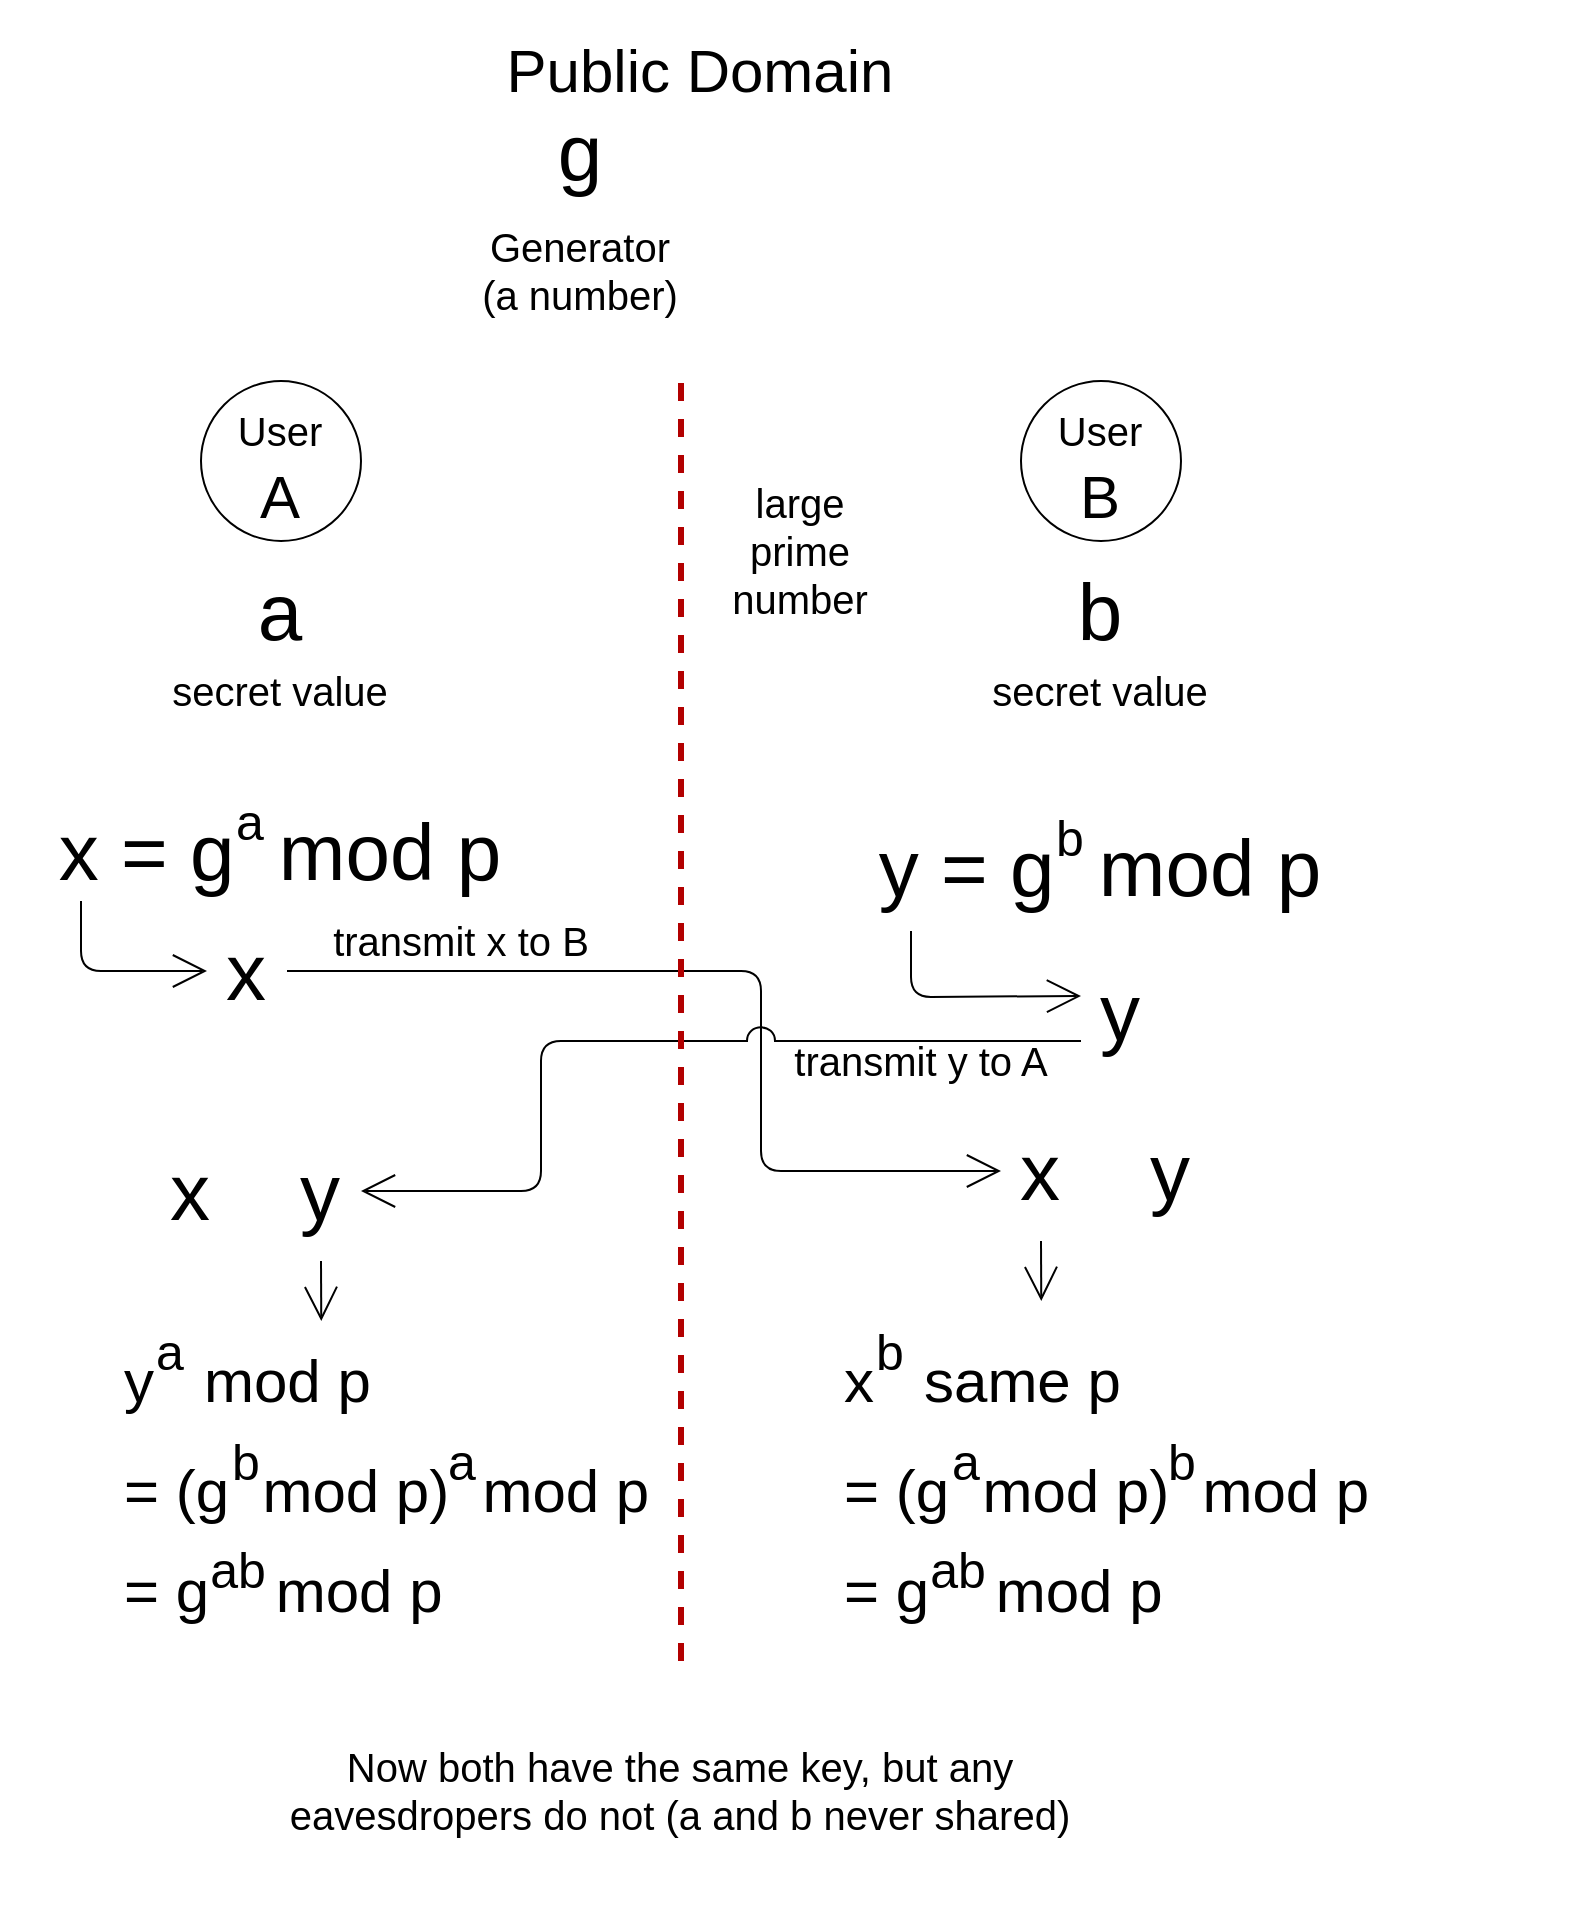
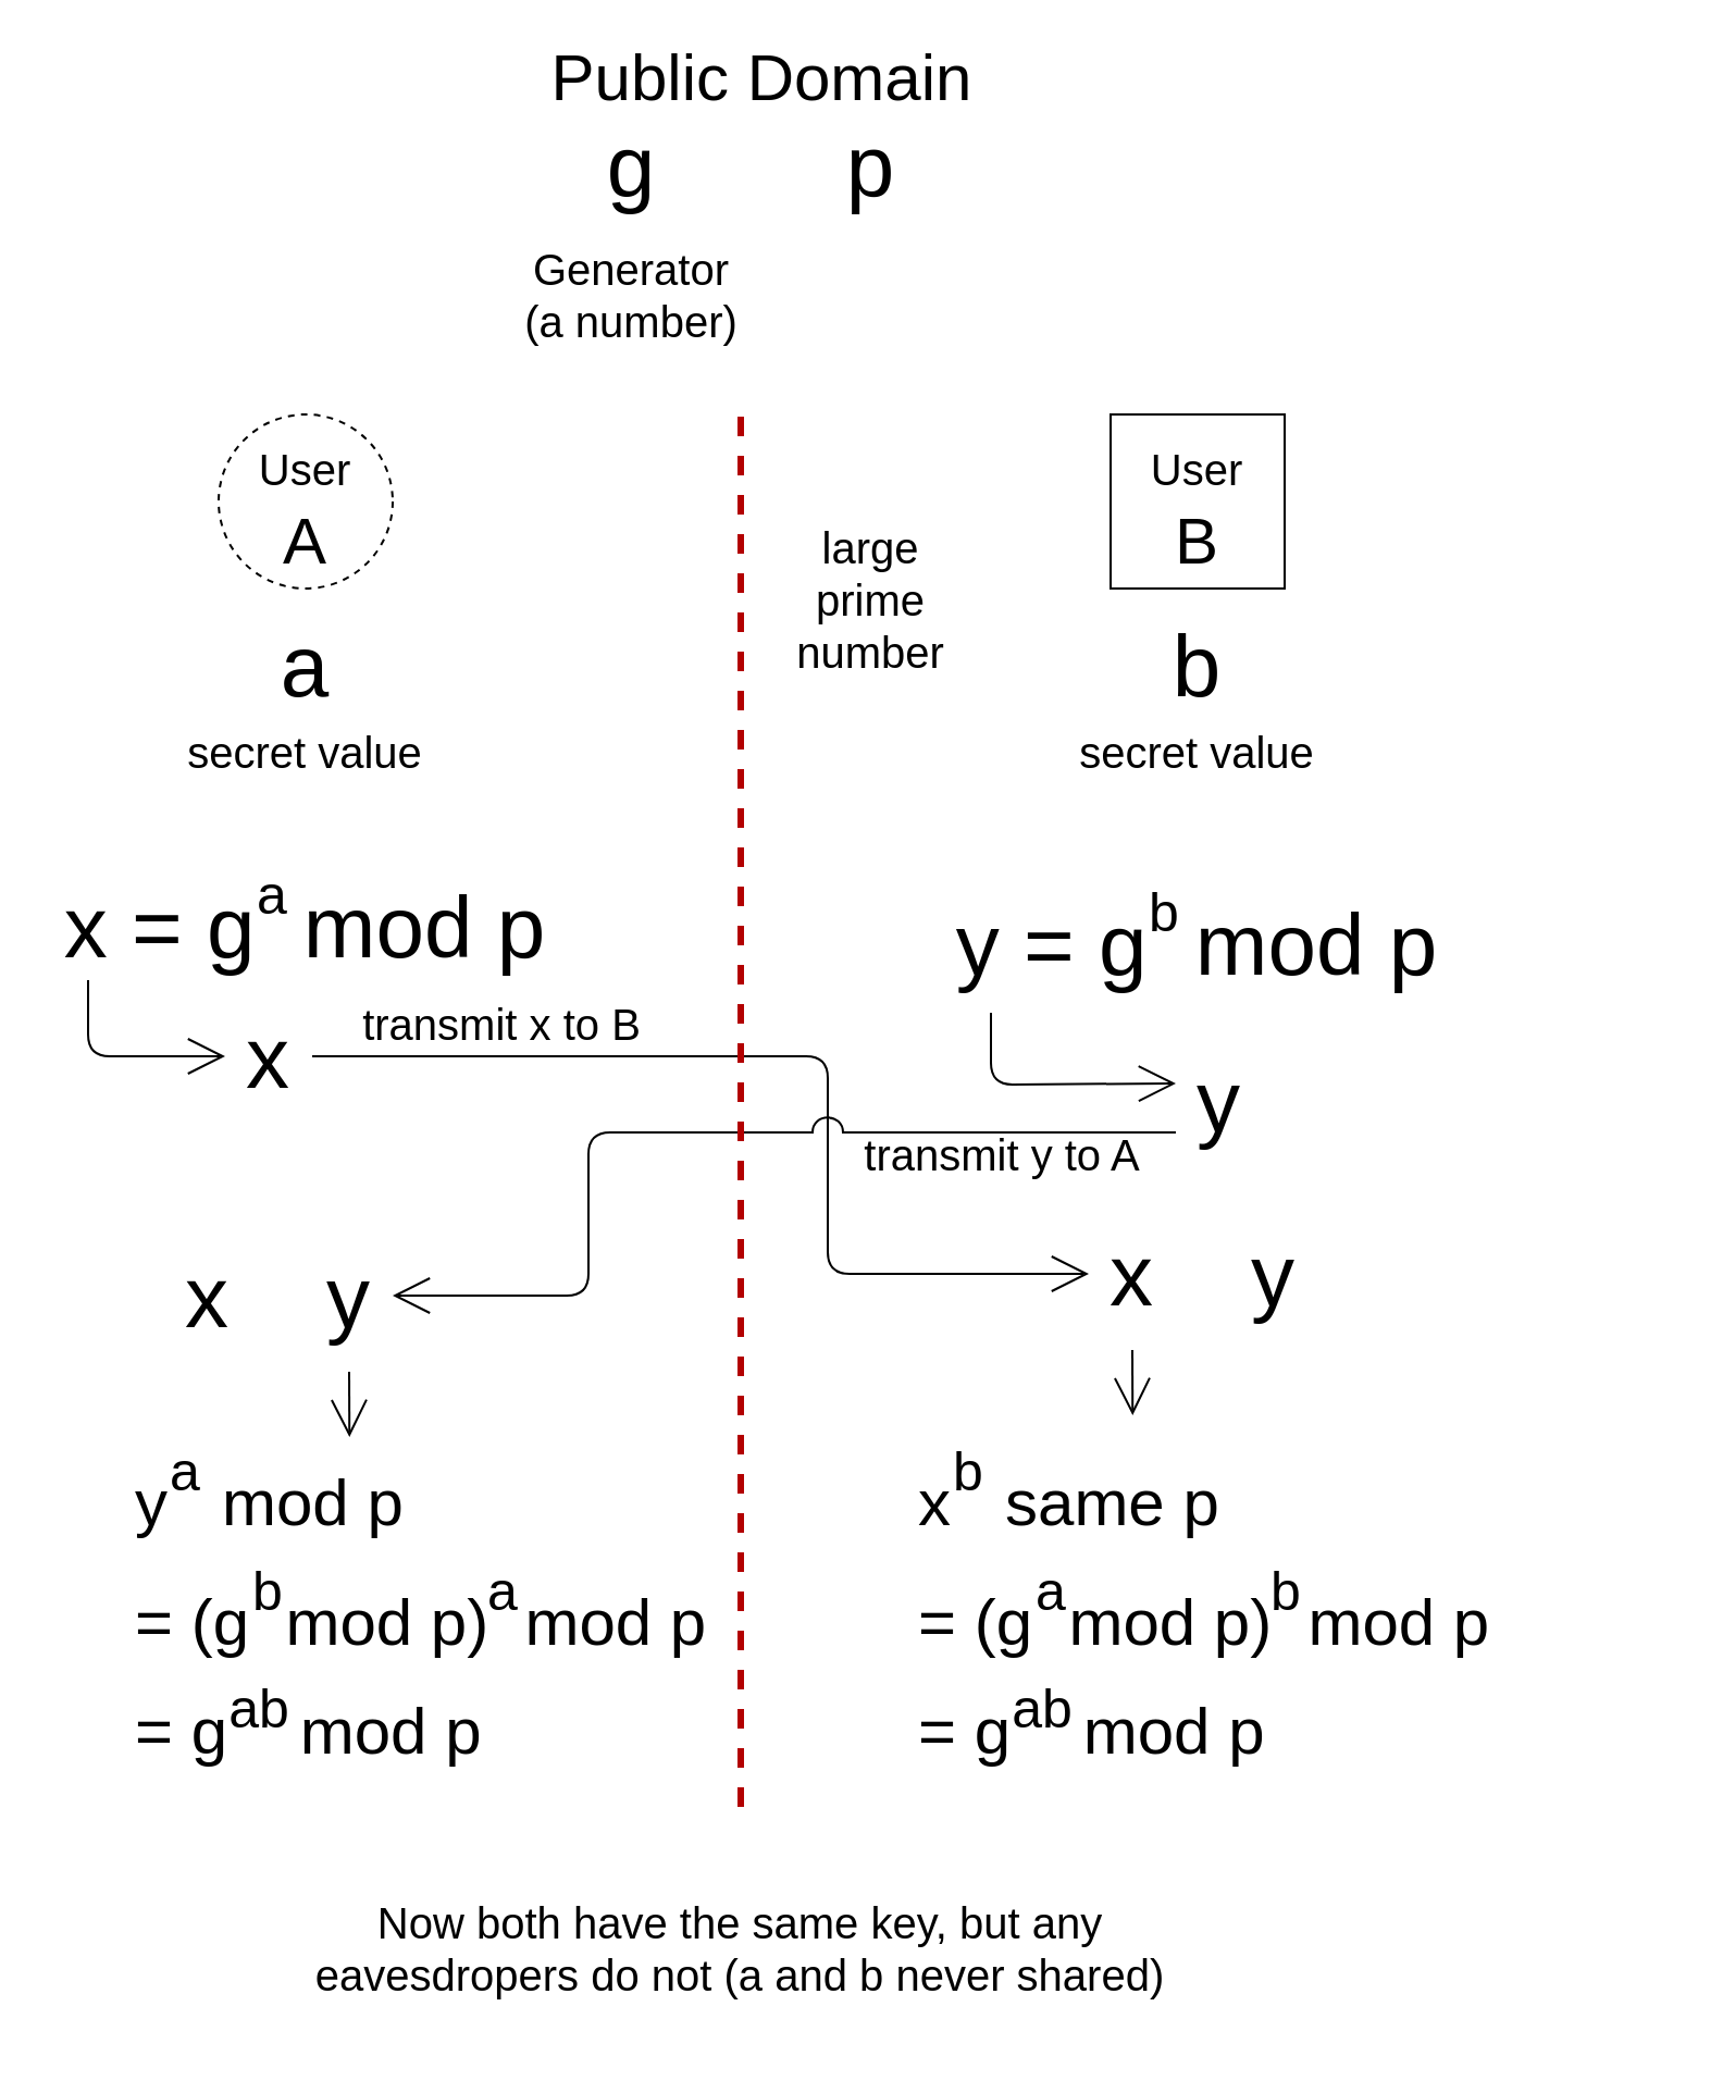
+ <mxCell id="5" value="p" style="text;html=1;strokeColor=none;fillColor=none;align=center;verticalAlign=middle;whiteSpace=wrap;rounded=0;fontSize=40;" vertex="1" parent="1"><mxGeometry x="370" y="60" width="60" height="30" as="geometry" /></mxCell>
- <mxCell id="3" value="&lt;font style=&quot;font-size: 20px&quot;&gt;User&lt;br&gt;&lt;/font&gt;A" style="ellipse;whiteSpace=wrap;html=1;aspect=fixed;fontSize=30;" vertex="1" parent="1"><mxGeometry x="100" y="190" width="80" height="80" as="geometry" /></mxCell>
+ <mxCell id="3" value="&lt;font style=&quot;font-size: 20px&quot;&gt;User&lt;br&gt;&lt;/font&gt;A" style="ellipse;whiteSpace=wrap;html=1;aspect=fixed;fontSize=30;dashed=1;" vertex="1" parent="1"><mxGeometry x="100" y="190" width="80" height="80" as="geometry" /></mxCell>
- <mxCell id="2" value="&lt;font style=&quot;font-size: 20px&quot;&gt;User&lt;br&gt;&lt;/font&gt;B" style="ellipse;whiteSpace=wrap;html=1;aspect=fixed;fontSize=30;" vertex="1" parent="1"><mxGeometry x="510" y="190" width="80" height="80" as="geometry" /></mxCell>
+ <mxCell id="2" value="&lt;font style=&quot;font-size: 20px&quot;&gt;User&lt;br&gt;&lt;/font&gt;B" style="whiteSpace=wrap;html=1;aspect=fixed;fontSize=30;rounded=0;" vertex="1" parent="1"><mxGeometry x="510" y="190" width="80" height="80" as="geometry" /></mxCell>
